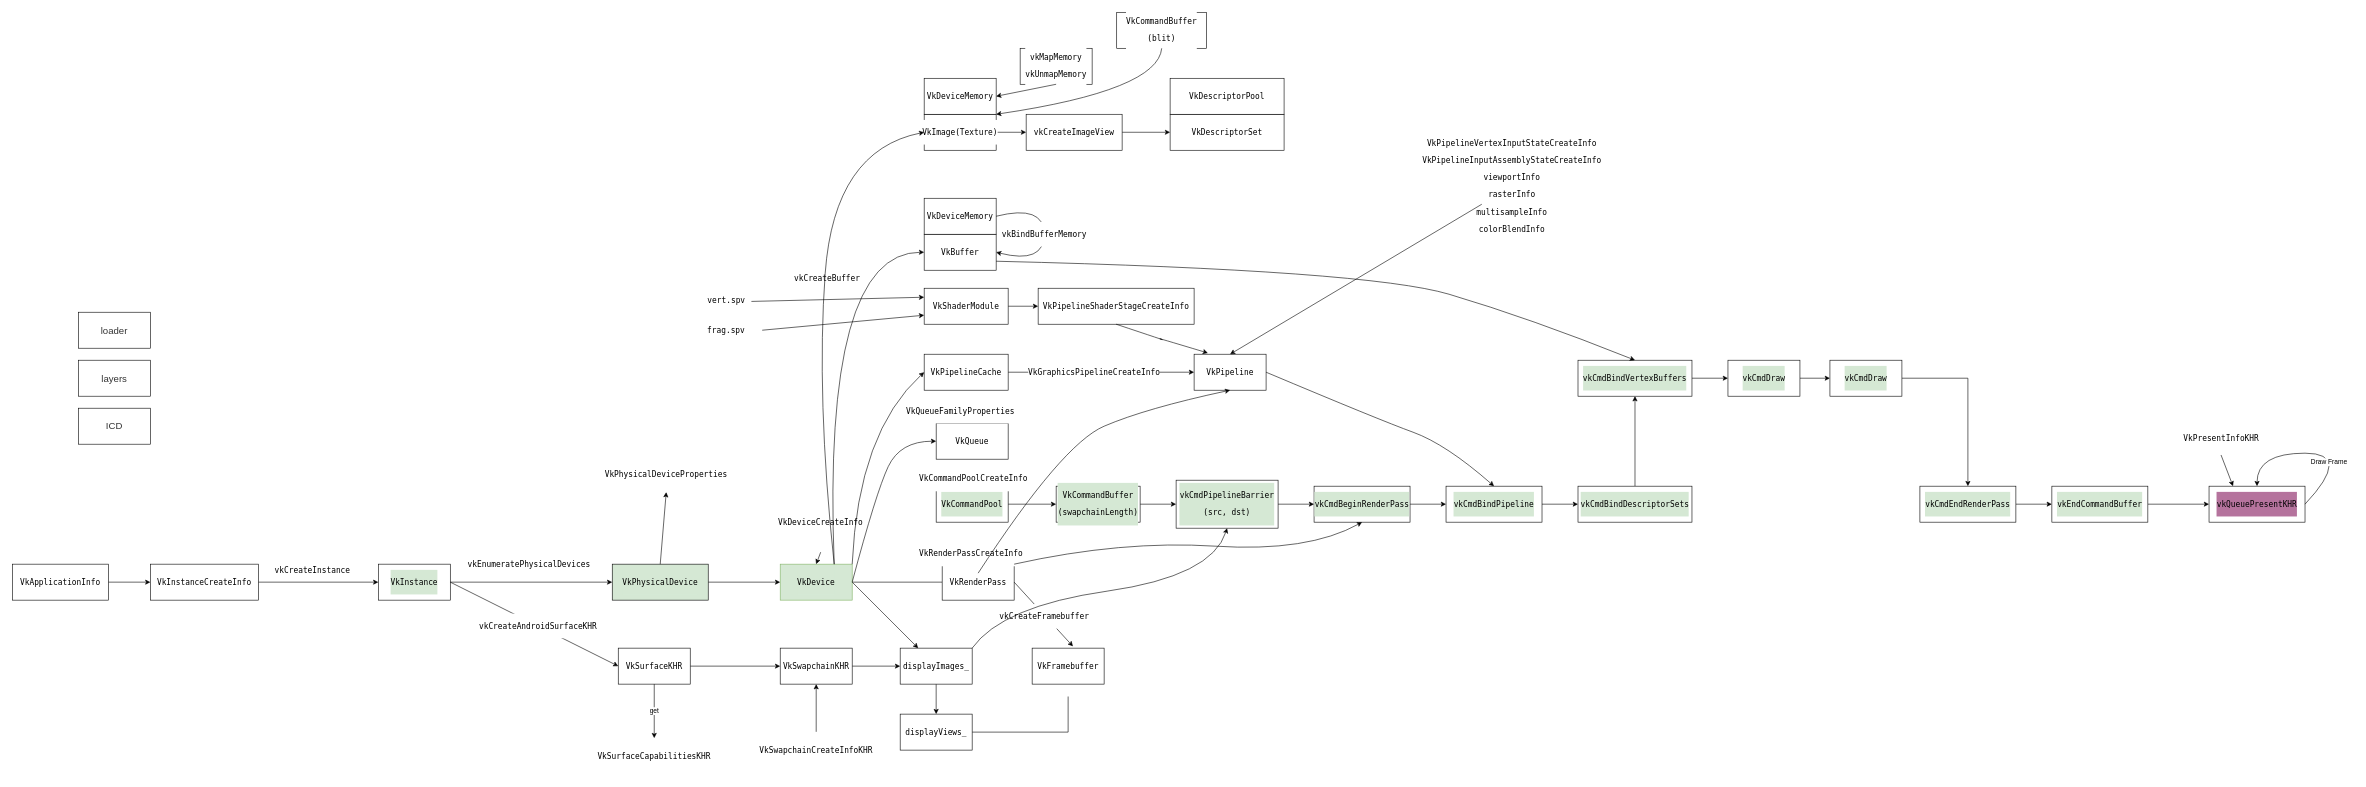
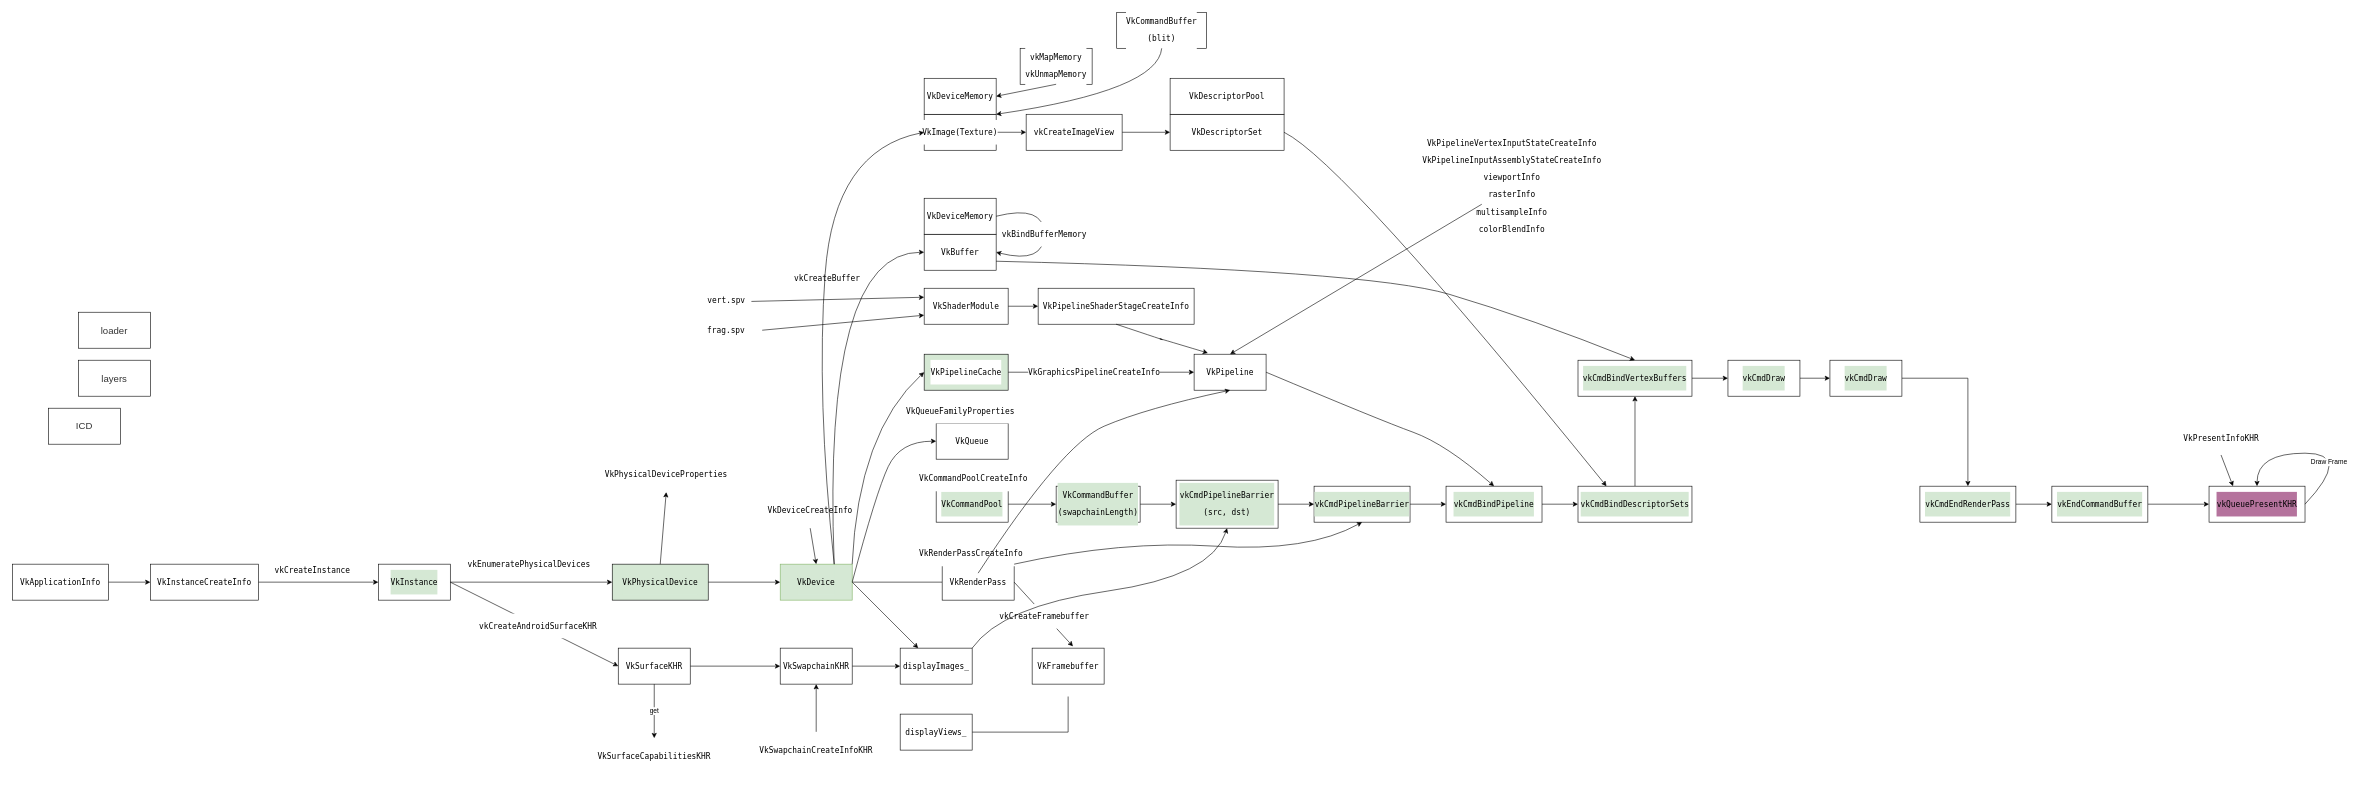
+ <mxCell id="112" value="" style="curved=1;endArrow=classic;html=1;rounded=0;labelBackgroundColor=#FFFFFF;fontColor=#000000;exitX=1;exitY=0.5;exitDx=0;exitDy=0;entryX=0.25;entryY=0;entryDx=0;entryDy=0;" edge="1" parent="1" source="108" target="111"><mxGeometry width="50" height="50" relative="1" as="geometry"><mxPoint x="2200" y="360" as="sourcePoint" /><mxPoint x="2250" y="310" as="targetPoint" /><Array as="points"><mxPoint x="2240" y="270" /></Array></mxGeometry></mxCell>
- <mxCell id="71" value="&lt;pre style=&quot;font-family: &amp;quot;jetbrains mono&amp;quot; , monospace ; font-size: 9.8pt&quot;&gt;&lt;pre style=&quot;font-family: &amp;quot;jetbrains mono&amp;quot; , monospace ; font-size: 9.8pt&quot;&gt;&lt;pre style=&quot;font-family: &amp;quot;jetbrains mono&amp;quot;, monospace; font-size: 9.8pt;&quot;&gt;&lt;span style=&quot;&quot;&gt;VkPipelineCache&lt;/span&gt;&lt;/pre&gt;&lt;/pre&gt;&lt;/pre&gt;" style="whiteSpace=wrap;html=1;fontColor=#000000;fillColor=#FFFFFF;labelBackgroundColor=default;" vertex="1" parent="1"><mxGeometry x="1540" y="590" width="140" height="60" as="geometry" /></mxCell>
+ <mxCell id="71" value="&lt;pre style=&quot;font-family: &amp;quot;jetbrains mono&amp;quot; , monospace ; font-size: 9.8pt&quot;&gt;&lt;pre style=&quot;font-family: &amp;quot;jetbrains mono&amp;quot; , monospace ; font-size: 9.8pt&quot;&gt;&lt;pre style=&quot;font-family: &amp;quot;jetbrains mono&amp;quot;, monospace; font-size: 9.8pt;&quot;&gt;&lt;span style=&quot;&quot;&gt;VkPipelineCache&lt;/span&gt;&lt;/pre&gt;&lt;/pre&gt;&lt;/pre&gt;" style="whiteSpace=wrap;html=1;fontColor=#000000;fillColor=#d5e8d4;labelBackgroundColor=default;" vertex="1" parent="1"><mxGeometry x="1540" y="590" width="140" height="60" as="geometry" /></mxCell>
- <mxCell id="113" value="&lt;span style=&quot;color: rgb(51 , 51 , 51) ; font-size: 16px ; background-color: rgb(255 , 255 , 255)&quot;&gt;ICD&lt;/span&gt;" style="whiteSpace=wrap;html=1;" vertex="1" parent="1"><mxGeometry x="130" y="680" width="120" height="60" as="geometry" /></mxCell>
+ <mxCell id="113" value="&lt;span style=&quot;color: rgb(51 , 51 , 51) ; font-size: 16px ; background-color: rgb(255 , 255 , 255)&quot;&gt;ICD&lt;/span&gt;" style="whiteSpace=wrap;html=1;" vertex="1" parent="1"><mxGeometry x="80" y="680" width="120" height="60" as="geometry" /></mxCell>
- <mxCell id="56" value="&lt;pre style=&quot;font-family: &amp;#34;jetbrains mono&amp;#34; , monospace ; font-size: 9.8pt&quot;&gt;&lt;pre style=&quot;font-family: &amp;#34;jetbrains mono&amp;#34; , monospace ; font-size: 9.8pt&quot;&gt;vkCmdBeginRenderPass&lt;/pre&gt;&lt;/pre&gt;" style="whiteSpace=wrap;html=1;fontColor=#000000;fillColor=#FFFFFF;labelBackgroundColor=#D5E8D4;" vertex="1" parent="1"><mxGeometry x="2190" y="810" width="160" height="60" as="geometry" /></mxCell>
+ <mxCell id="56" value="&lt;pre style=&quot;font-family: &amp;#34;jetbrains mono&amp;#34; , monospace ; font-size: 9.8pt&quot;&gt;&lt;pre style=&quot;font-family: &amp;#34;jetbrains mono&amp;#34; , monospace ; font-size: 9.8pt&quot;&gt;vkCmdPipelineBarrier&lt;/pre&gt;&lt;/pre&gt;" style="whiteSpace=wrap;html=1;fontColor=#000000;fillColor=#FFFFFF;labelBackgroundColor=#D5E8D4;" vertex="1" parent="1"><mxGeometry x="2190" y="810" width="160" height="60" as="geometry" /></mxCell>
- <mxCell id="25" value="&lt;pre style=&quot;font-family: &amp;quot;jetbrains mono&amp;quot;, monospace; font-size: 9.8pt;&quot;&gt;&lt;span style=&quot;&quot;&gt;VkDeviceCreateInfo&lt;/span&gt;&lt;/pre&gt;" style="rounded=1;whiteSpace=wrap;html=1;labelBackgroundColor=#FFFFFF;fontColor=#000000;strokeColor=#FFFFFF;fillColor=#FFFFFF;" vertex="1" parent="1"><mxGeometry x="1290" y="820" width="155" height="100" as="geometry" /></mxCell>
+ <mxCell id="25" value="&lt;pre style=&quot;font-family: &amp;quot;jetbrains mono&amp;quot;, monospace; font-size: 9.8pt;&quot;&gt;&lt;span style=&quot;&quot;&gt;VkDeviceCreateInfo&lt;/span&gt;&lt;/pre&gt;" style="rounded=1;whiteSpace=wrap;html=1;labelBackgroundColor=#FFFFFF;fontColor=#000000;strokeColor=#FFFFFF;fillColor=#FFFFFF;" vertex="1" parent="1"><mxGeometry x="1290" y="820" width="120" height="60" as="geometry" /></mxCell>
- <mxCell id="36" value="" style="edgeStyle=orthogonalEdgeStyle;rounded=0;orthogonalLoop=1;jettySize=auto;html=1;fontColor=#000000;" edge="1" parent="1" source="37" target="39"><mxGeometry relative="1" as="geometry" /></mxCell>
